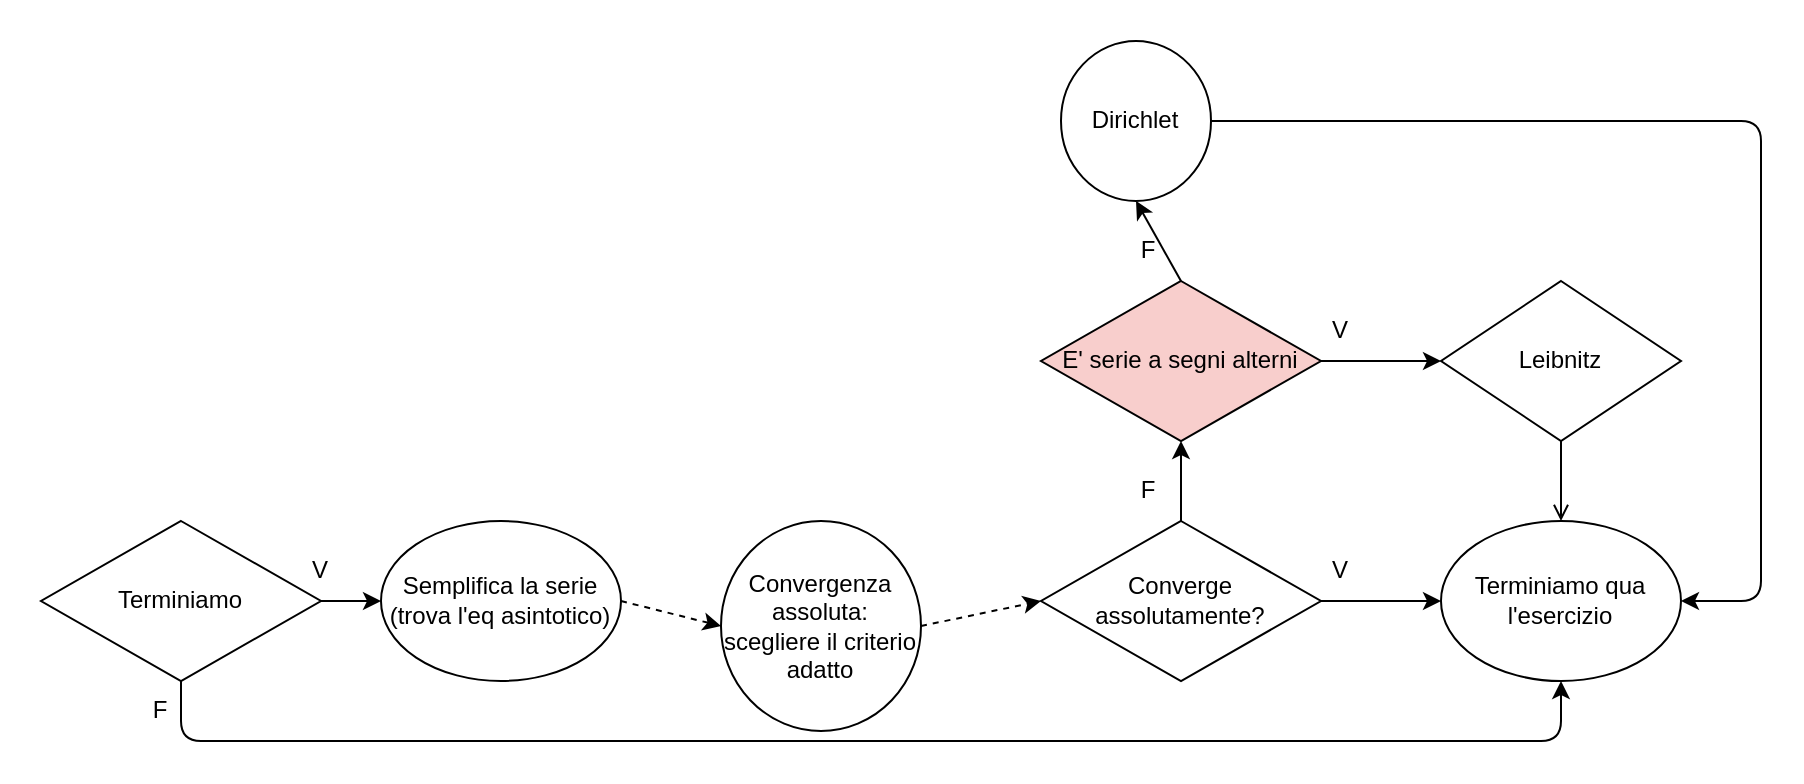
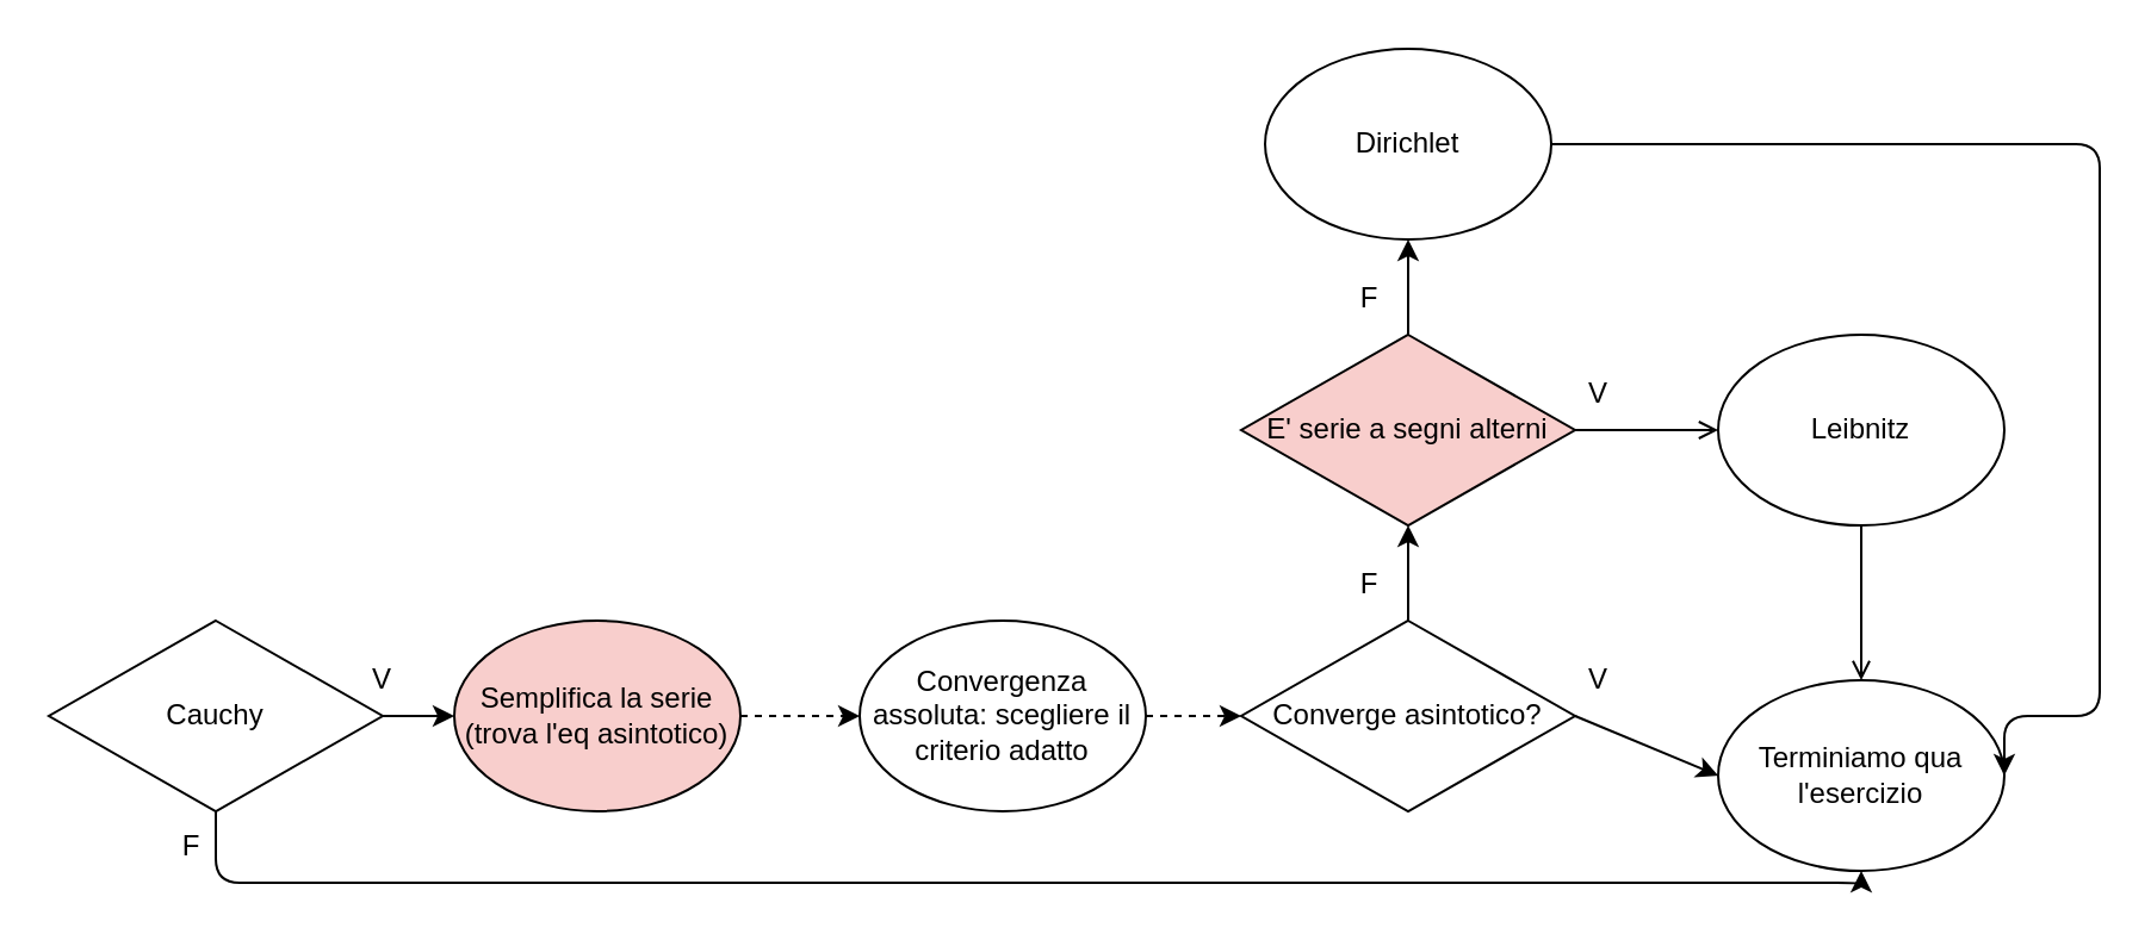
- <mxCell id="14" value="Dirichlet" style="ellipse;whiteSpace=wrap;html=1;" parent="1" vertex="1"><mxGeometry x="530" y="20" width="75" height="80" as="geometry" /></mxCell>
+ <mxCell id="14" value="Dirichlet" style="ellipse;whiteSpace=wrap;html=1;" parent="1" vertex="1"><mxGeometry x="530" y="20" width="120" height="80" as="geometry" /></mxCell>
- <mxCell id="9" style="edgeStyle=none;html=1;exitX=1;exitY=0.5;exitDx=0;exitDy=0;entryX=0;entryY=0.5;entryDx=0;entryDy=0;" parent="1" source="10" target="12" edge="1"><mxGeometry relative="1" as="geometry" /></mxCell>
+ <mxCell id="9" style="edgeStyle=none;html=1;exitX=1;exitY=0.5;exitDx=0;exitDy=0;entryX=0;entryY=0.5;entryDx=0;entryDy=0;endArrow=open;" parent="1" source="10" target="12" edge="1"><mxGeometry relative="1" as="geometry" /></mxCell>
- <mxCell id="12" value="Leibnitz" style="rhombus;whiteSpace=wrap;html=1;" parent="1" vertex="1"><mxGeometry x="720" y="140" width="120" height="80" as="geometry" /></mxCell>
+ <mxCell id="12" value="Leibnitz" style="ellipse;whiteSpace=wrap;html=1;" parent="1" vertex="1"><mxGeometry x="720" y="140" width="120" height="80" as="geometry" /></mxCell>
- <mxCell id="17" value="Terminiamo" style="rhombus;whiteSpace=wrap;html=1;" parent="1" vertex="1"><mxGeometry x="20" y="260" width="140" height="80" as="geometry" /></mxCell>
+ <mxCell id="17" value="Cauchy" style="rhombus;whiteSpace=wrap;html=1;" parent="1" vertex="1"><mxGeometry x="20" y="260" width="140" height="80" as="geometry" /></mxCell>
- <mxCell id="25" value="&lt;font style=&quot;color: light-dark(rgb(0, 0, 0), rgb(255, 255, 255));&quot;&gt;Semplifica la serie&lt;/font&gt;&lt;div&gt;&lt;font style=&quot;color: light-dark(rgb(0, 0, 0), rgb(255, 255, 255));&quot;&gt;(trova l'eq asintotico)&lt;/font&gt;&lt;/div&gt;" style="ellipse;whiteSpace=wrap;html=1;" vertex="1" parent="1"><mxGeometry x="190" y="260" width="120" height="80" as="geometry" /></mxCell>
+ <mxCell id="25" value="&lt;font style=&quot;color: light-dark(rgb(0, 0, 0), rgb(255, 255, 255));&quot;&gt;Semplifica la serie&lt;/font&gt;&lt;div&gt;&lt;font style=&quot;color: light-dark(rgb(0, 0, 0), rgb(255, 255, 255));&quot;&gt;(trova l'eq asintotico)&lt;/font&gt;&lt;/div&gt;" style="ellipse;whiteSpace=wrap;html=1;fillColor=#f8cecc;" vertex="1" parent="1"><mxGeometry x="190" y="260" width="120" height="80" as="geometry" /></mxCell>
- <mxCell id="6" value="Converge assolutamente?" style="rhombus;whiteSpace=wrap;html=1;" parent="1" vertex="1"><mxGeometry x="520" y="260" width="140" height="80" as="geometry" /></mxCell>
+ <mxCell id="6" value="Converge asintotico?" style="rhombus;whiteSpace=wrap;html=1;" parent="1" vertex="1"><mxGeometry x="520" y="260" width="140" height="80" as="geometry" /></mxCell>
- <mxCell id="7" value="Terminiamo qua l'esercizio" style="ellipse;whiteSpace=wrap;html=1;" parent="1" vertex="1"><mxGeometry x="720" y="260" width="120" height="80" as="geometry" /></mxCell>
+ <mxCell id="7" value="Terminiamo qua l'esercizio" style="ellipse;whiteSpace=wrap;html=1;" parent="1" vertex="1"><mxGeometry x="720" y="285" width="120" height="80" as="geometry" /></mxCell>
- <mxCell id="3" value="Convergenza assoluta: scegliere il criterio adatto" style="ellipse;whiteSpace=wrap;html=1;" parent="1" vertex="1"><mxGeometry x="360" y="260" width="100" height="105" as="geometry" /></mxCell>
+ <mxCell id="3" value="Convergenza assoluta: scegliere il criterio adatto" style="ellipse;whiteSpace=wrap;html=1;" parent="1" vertex="1"><mxGeometry x="360" y="260" width="120" height="80" as="geometry" /></mxCell>
